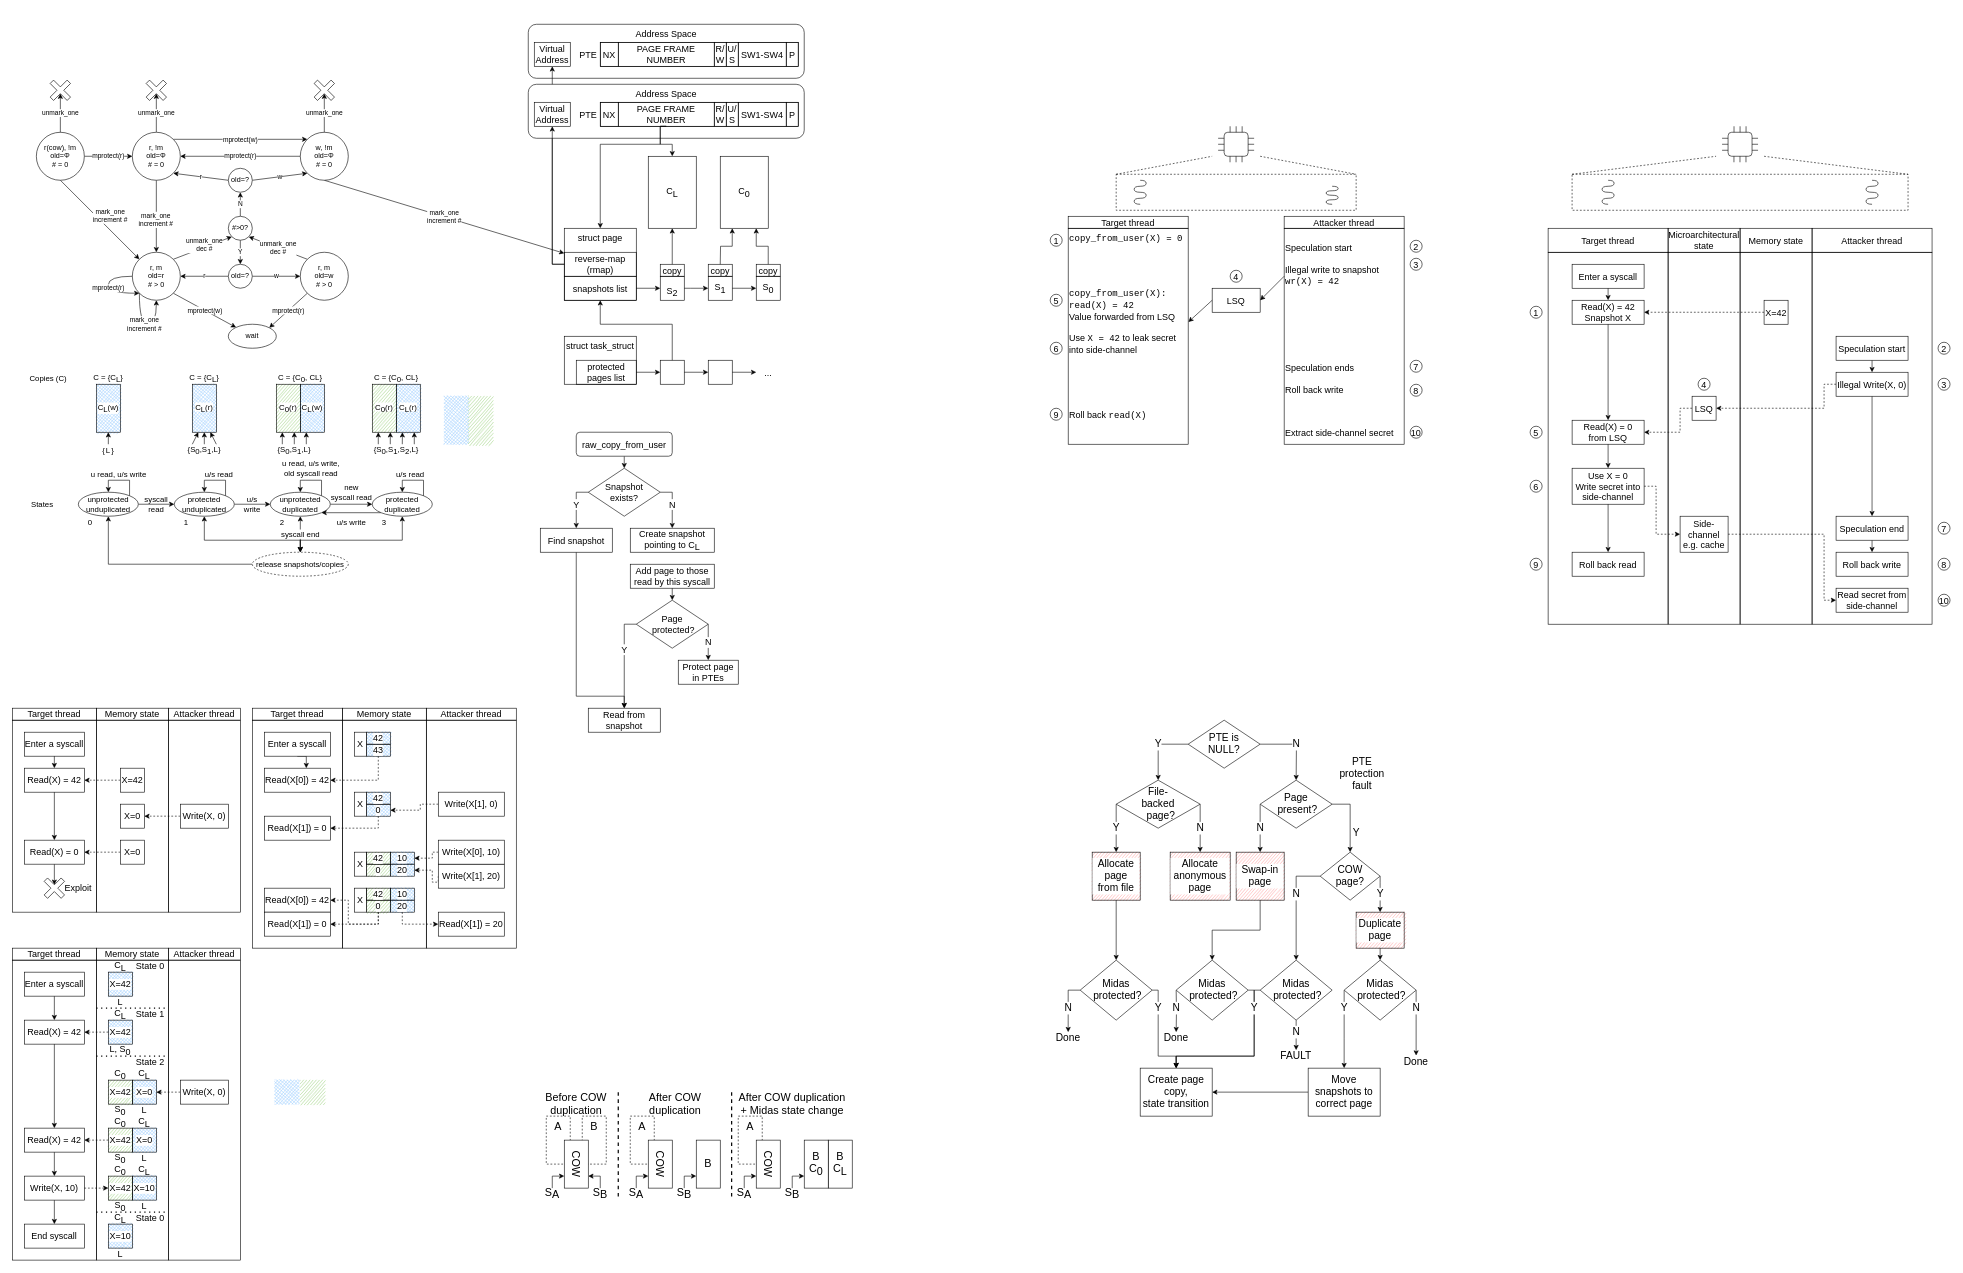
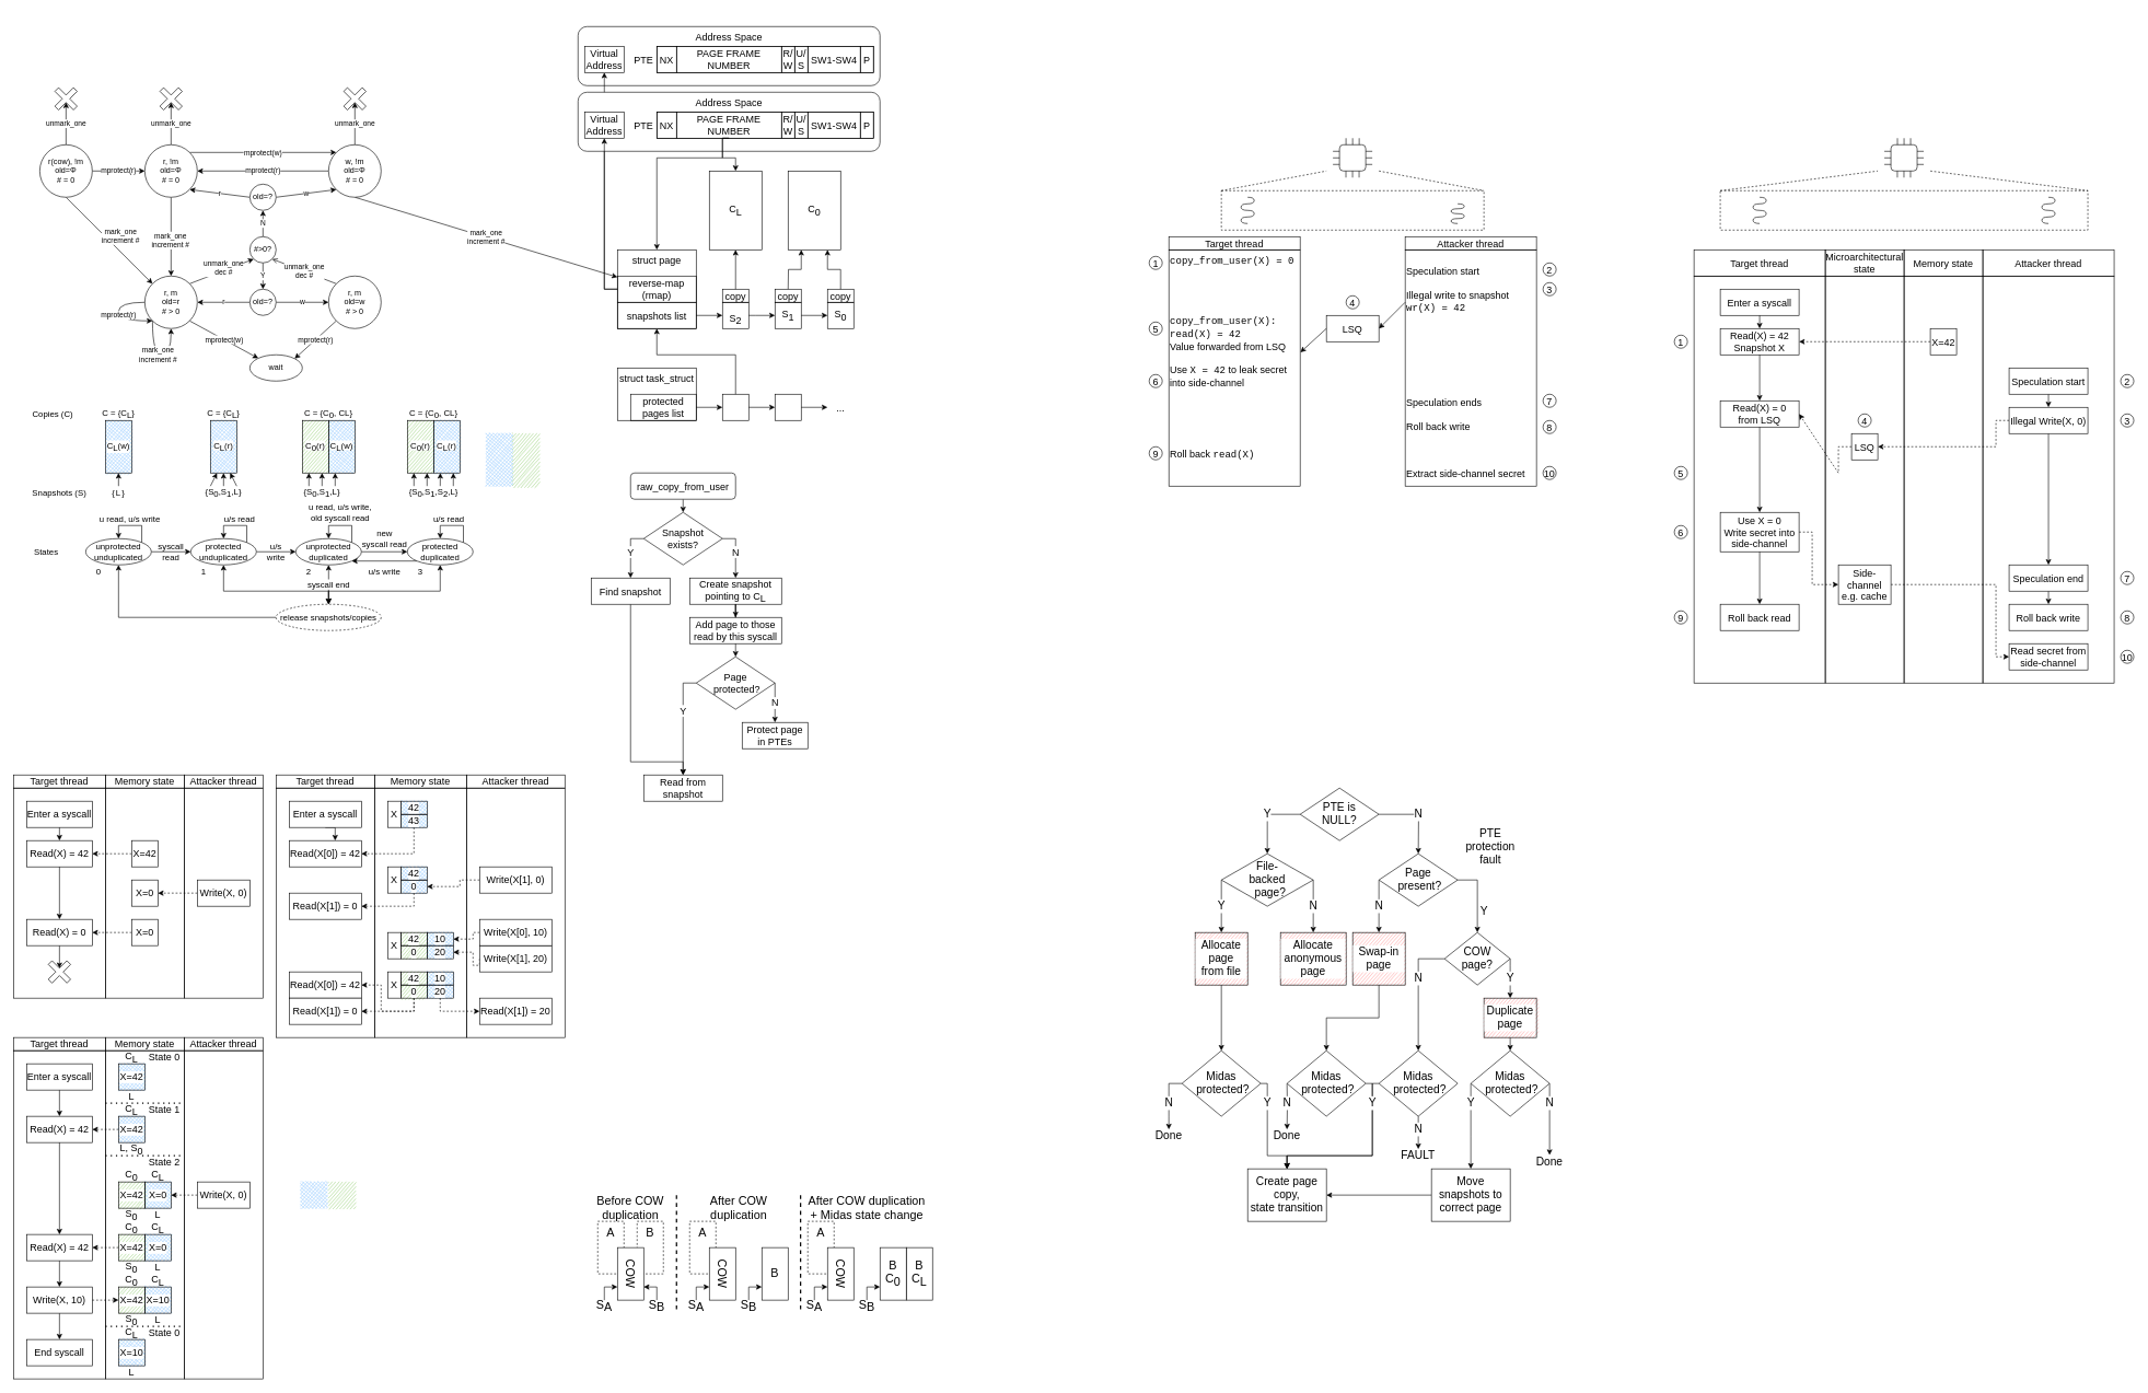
- <mxCell id="60" value="&lt;div&gt;unmark_one&lt;/div&gt;&lt;div&gt;dec #&lt;br&gt;&lt;/div&gt;" style="rounded=0;orthogonalLoop=1;jettySize=auto;html=1;exitX=0;exitY=0;exitDx=0;exitDy=0;entryX=1;entryY=1;entryDx=0;entryDy=0;" parent="1" source="62" target="72" edge="1"><mxGeometry relative="1" as="geometry" /></mxCell>
+ <mxCell id="60" value="&lt;div&gt;unmark_one&lt;/div&gt;&lt;div&gt;dec #&lt;br&gt;&lt;/div&gt;" style="rounded=0;orthogonalLoop=1;jettySize=auto;html=1;exitX=0;exitY=0;exitDx=0;exitDy=0;entryX=1;entryY=1;entryDx=0;entryDy=0;endArrow=open;" parent="1" source="62" target="72" edge="1"><mxGeometry relative="1" as="geometry" /></mxCell>
- <mxCell id="446" value="&lt;div style=&quot;font-size: 15px&quot;&gt;Read(X) = 0&lt;/div&gt;&lt;div style=&quot;font-size: 15px&quot;&gt;from LSQ&lt;/div&gt;" style="rounded=0;whiteSpace=wrap;html=1;fontSize=15;" parent="1" vertex="1"><mxGeometry x="2620" y="700" width="120" height="40" as="geometry" /></mxCell>
+ <mxCell id="446" value="&lt;div style=&quot;font-size: 15px&quot;&gt;Read(X) = 0&lt;/div&gt;&lt;div style=&quot;font-size: 15px&quot;&gt;from LSQ&lt;/div&gt;" style="rounded=0;whiteSpace=wrap;html=1;fontSize=15;" parent="1" vertex="1"><mxGeometry x="2620" y="610" width="120" height="40" as="geometry" /></mxCell>
+ <mxCell id="104" value="&lt;div style=&quot;font-size: 13px;&quot;&gt;Snapshots (S)&lt;/div&gt;" style="text;html=1;strokeColor=none;fillColor=none;align=center;verticalAlign=middle;whiteSpace=wrap;rounded=0;dashed=1;fontSize=13;" parent="1" vertex="1"><mxGeometry x="40" y="740" width="100" height="20" as="geometry" /></mxCell>
+ <mxCell id="324" style="edgeStyle=orthogonalEdgeStyle;rounded=0;orthogonalLoop=1;jettySize=auto;html=1;exitX=0.5;exitY=1;exitDx=0;exitDy=0;fontSize=15;" parent="312" source="318" target="323" edge="1"><mxGeometry relative="1" as="geometry" /></mxCell>
- <mxCell id="171" value="Exploit" style="text;html=1;strokeColor=none;fillColor=none;align=center;verticalAlign=middle;whiteSpace=wrap;rounded=0;fontSize=15;" parent="1" vertex="1"><mxGeometry x="110" y="1470" width="40" height="20" as="geometry" /></mxCell>
